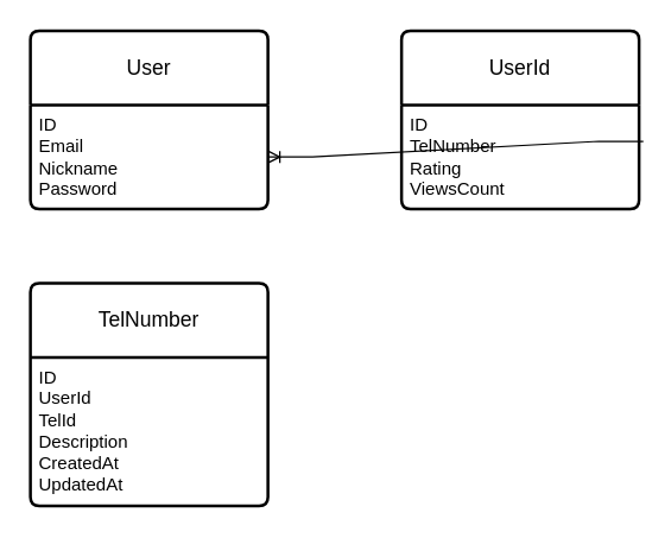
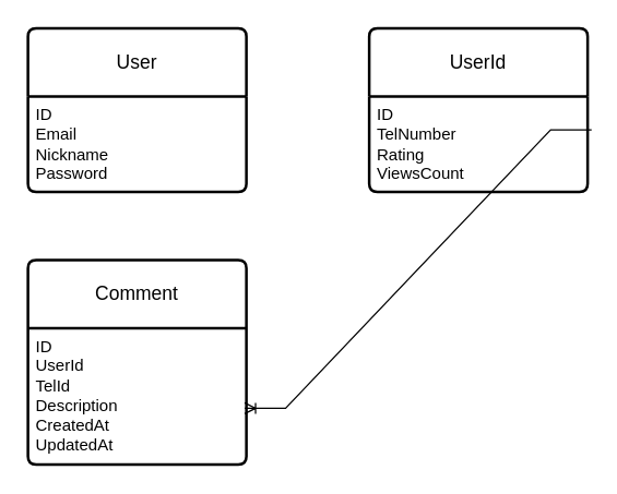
- <mxCell id="8" value="" style="edgeStyle=entityRelationEdgeStyle;fontSize=12;html=1;endArrow=ERoneToMany;rounded=0;exitX=1.018;exitY=0.35;exitDx=0;exitDy=0;exitPerimeter=0;" edge="1" parent="1" source="5" target="3"><mxGeometry width="100" height="100" relative="1" as="geometry"><mxPoint x="140" y="270" as="sourcePoint" /><mxPoint x="240" y="170" as="targetPoint" /></mxGeometry></mxCell>
+ <mxCell id="8" value="" style="edgeStyle=entityRelationEdgeStyle;fontSize=12;html=1;endArrow=ERoneToMany;rounded=0;exitX=1.018;exitY=0.35;exitDx=0;exitDy=0;exitPerimeter=0;entryX=0.992;entryY=0.588;entryDx=0;entryDy=0;entryPerimeter=0;" edge="1" parent="1" source="5" target="7"><mxGeometry width="100" height="100" relative="1" as="geometry"><mxPoint x="140" y="270" as="sourcePoint" /><mxPoint x="240" y="170" as="targetPoint" /></mxGeometry></mxCell>
- <mxCell id="6" value="TelNumber" style="swimlane;childLayout=stackLayout;horizontal=1;startSize=50;horizontalStack=0;rounded=1;fontSize=14;fontStyle=0;strokeWidth=2;resizeParent=0;resizeLast=1;shadow=0;dashed=0;align=center;arcSize=4;whiteSpace=wrap;html=1;" vertex="1" parent="1"><mxGeometry x="20" y="190" width="160" height="150" as="geometry" /></mxCell>
+ <mxCell id="6" value="Comment" style="swimlane;childLayout=stackLayout;horizontal=1;startSize=50;horizontalStack=0;rounded=1;fontSize=14;fontStyle=0;strokeWidth=2;resizeParent=0;resizeLast=1;shadow=0;dashed=0;align=center;arcSize=4;whiteSpace=wrap;html=1;" vertex="1" parent="1"><mxGeometry x="20" y="190" width="160" height="150" as="geometry" /></mxCell>
